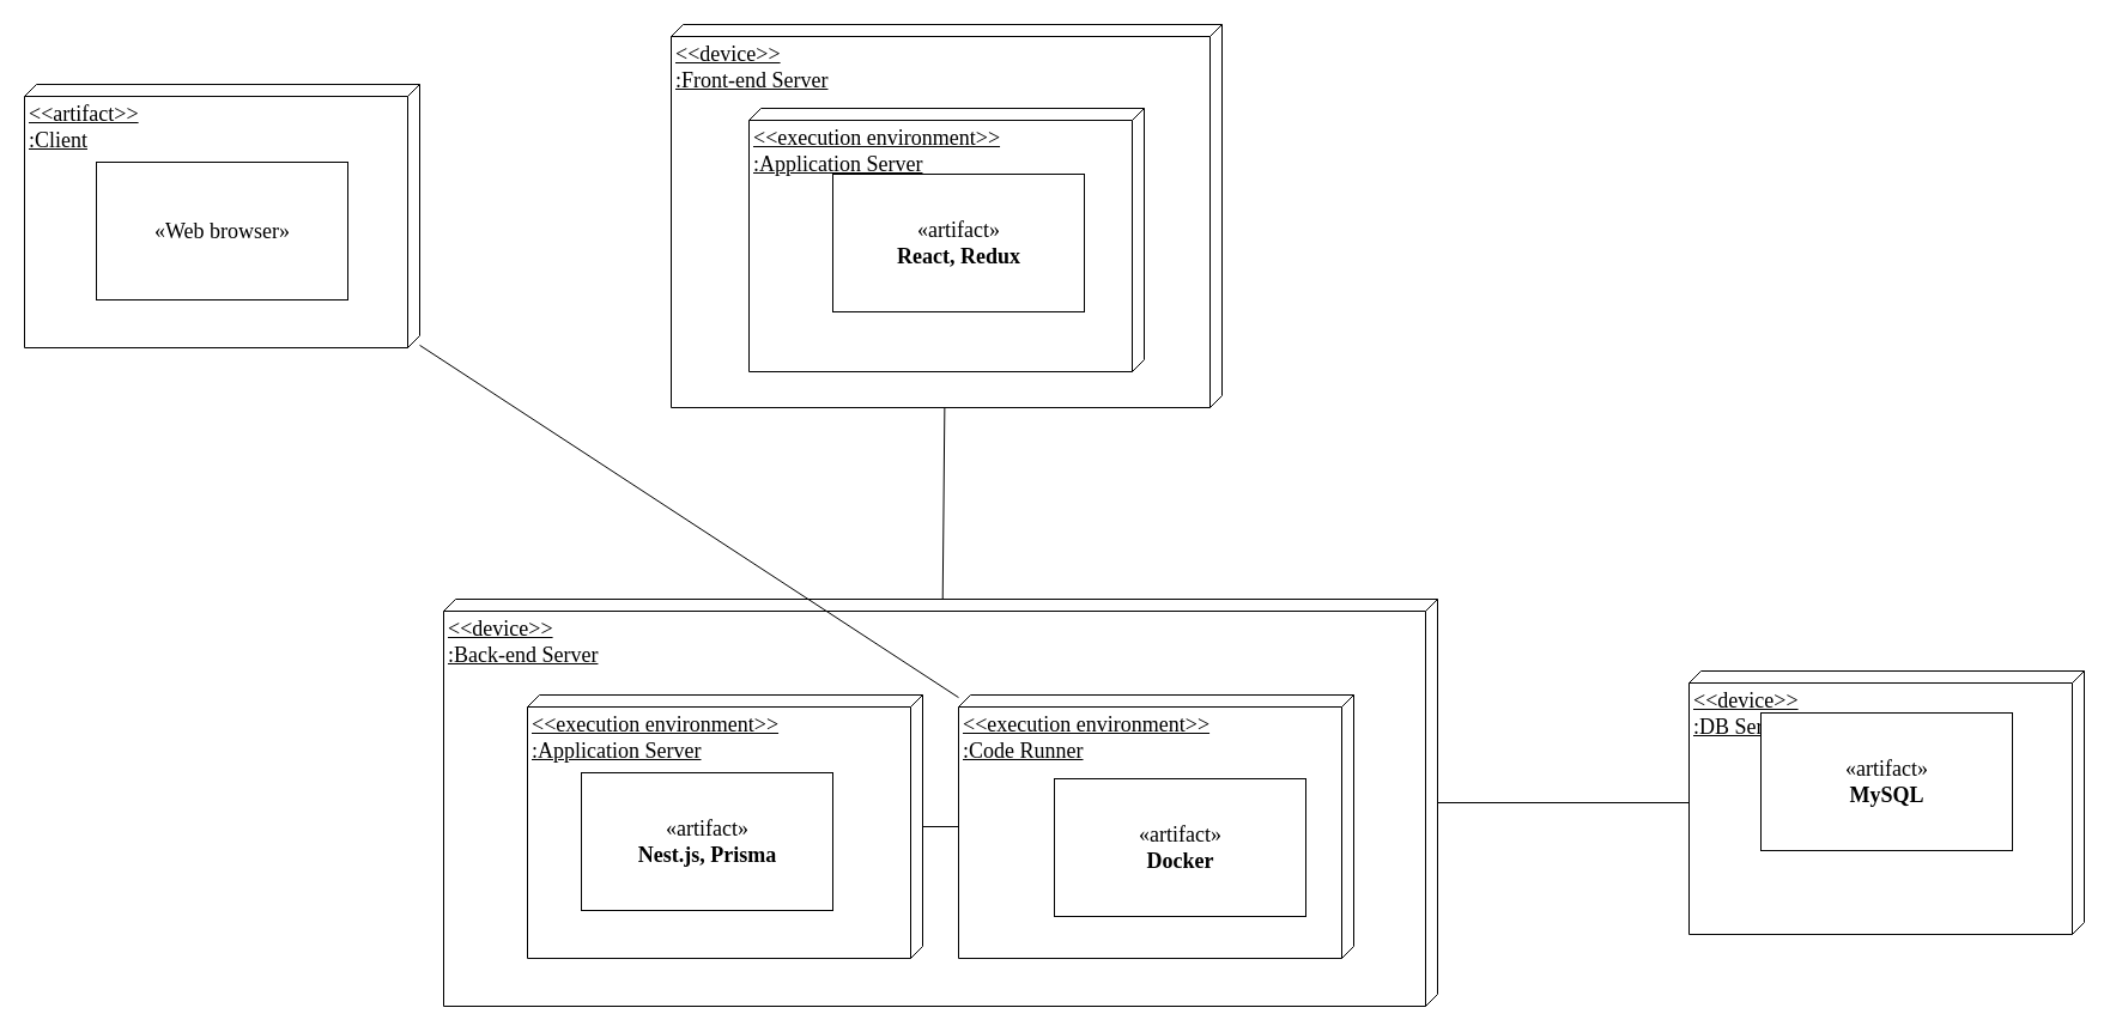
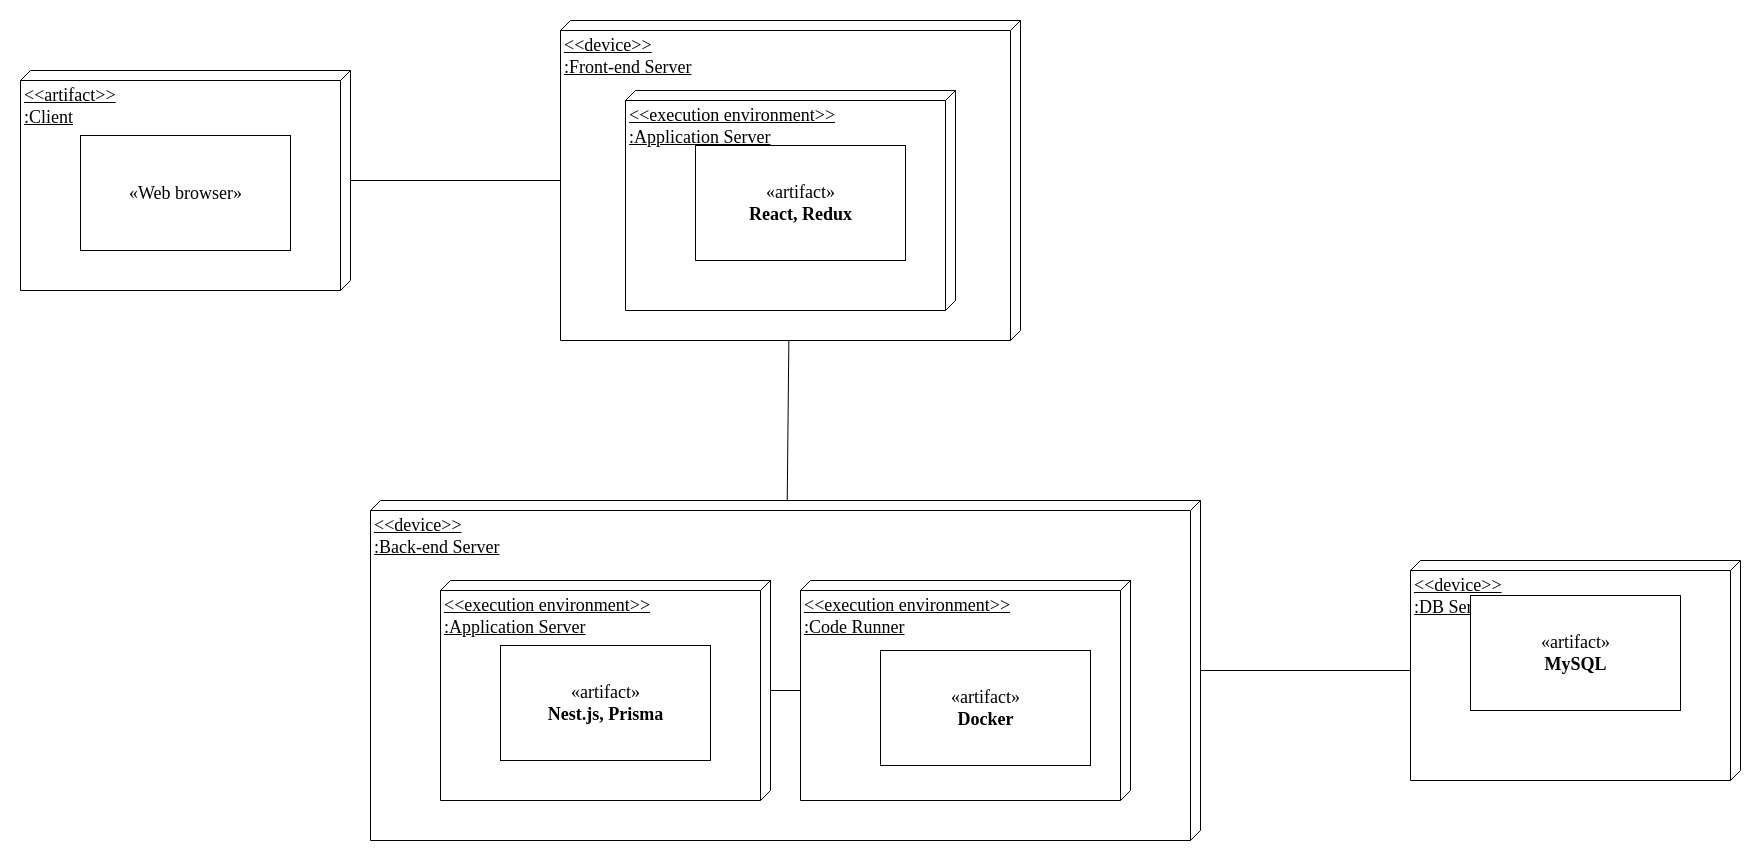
- <mxCell id="14" value="" style="endArrow=none;html=1;rounded=0;" parent="1" source="12" target="8" edge="1"><mxGeometry width="50" height="50" relative="1" as="geometry"><mxPoint x="590" y="560" as="sourcePoint" /><mxPoint x="640" as="targetPoint" y="510" /></mxGeometry></mxCell>
+ <mxCell id="14" value="" style="endArrow=none;html=1;rounded=0;" parent="1" source="12" target="2" edge="1"><mxGeometry width="50" height="50" relative="1" as="geometry"><mxPoint x="590" y="560" as="sourcePoint" /><mxPoint x="640" as="targetPoint" y="510" /></mxGeometry></mxCell>
- <mxCell id="7" value="&lt;font style=&quot;font-size: 18px;&quot;&gt;«artifact»&lt;br&gt;&lt;b&gt;Nest.js, Prisma&lt;/b&gt;&lt;/font&gt;" style="html=1;rounded=0;shadow=0;comic=0;labelBackgroundColor=none;strokeWidth=1;fontFamily=Verdana;fontSize=12;align=center;" parent="1" vertex="1"><mxGeometry x="485" y="645" width="210" height="115" as="geometry" /></mxCell>
+ <mxCell id="7" value="&lt;font style=&quot;font-size: 18px;&quot;&gt;«artifact»&lt;br&gt;&lt;b&gt;Nest.js, Prisma&lt;/b&gt;&lt;/font&gt;" style="html=1;rounded=0;shadow=0;comic=0;labelBackgroundColor=none;strokeWidth=1;fontFamily=Verdana;fontSize=12;align=center;" parent="1" vertex="1"><mxGeometry x="500" y="645" width="210" height="115" as="geometry" /></mxCell>
